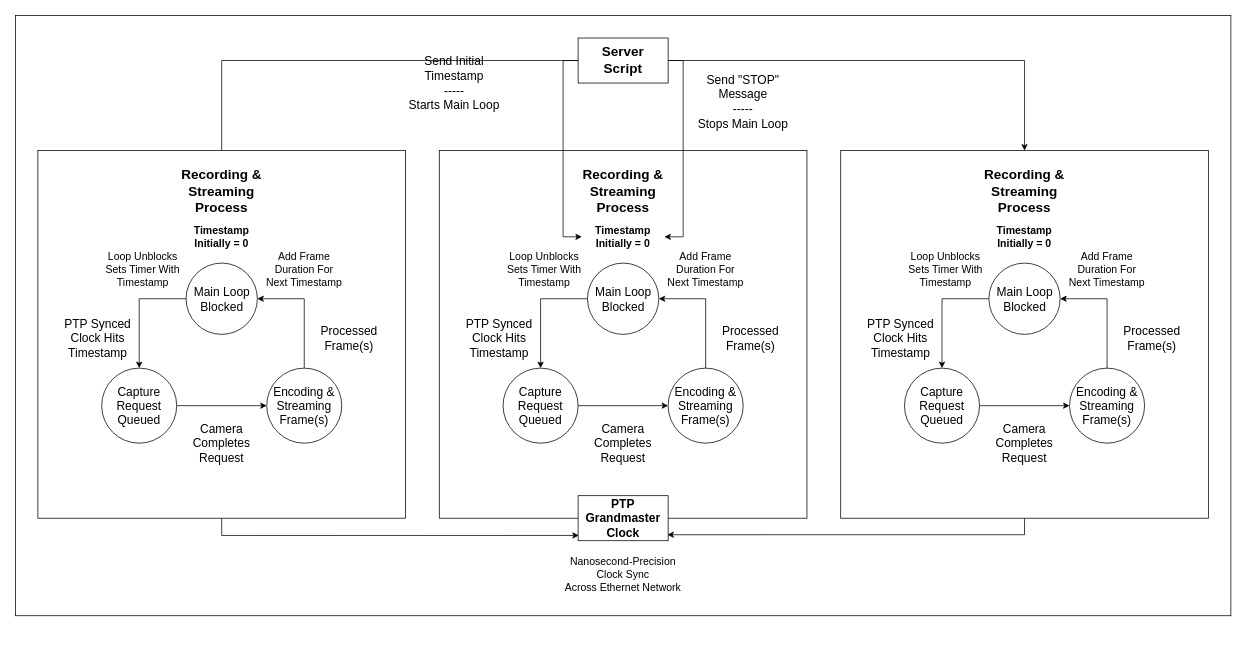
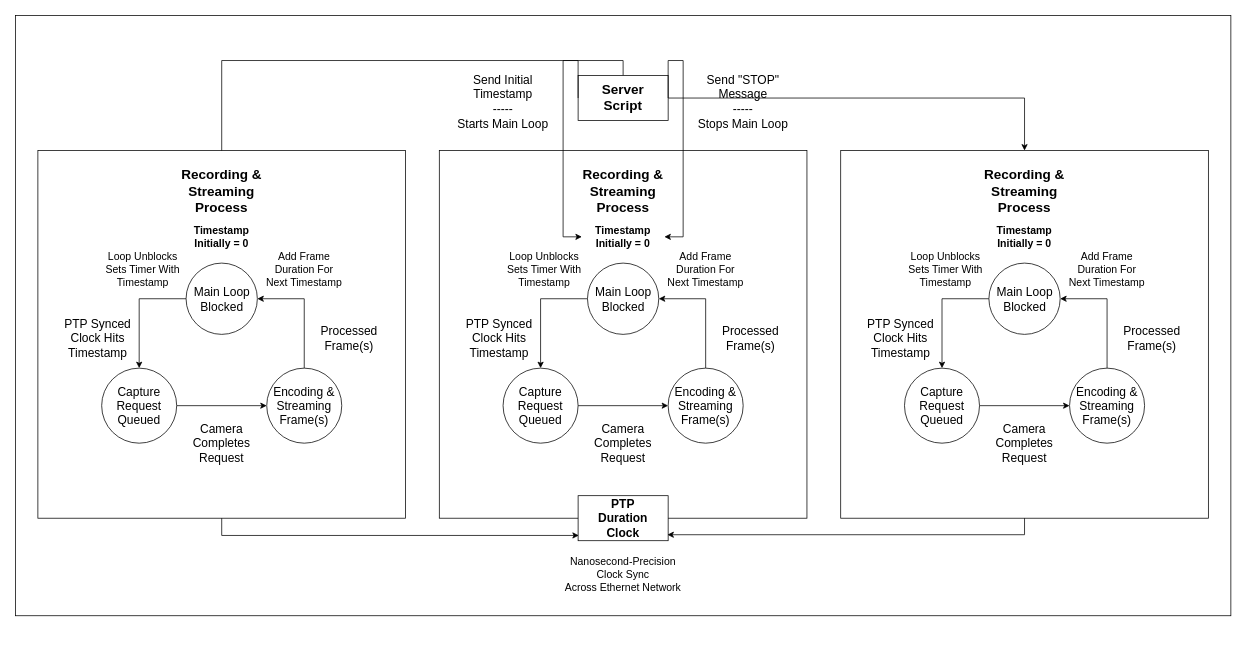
- <mxCell id="5" value="&lt;font style=&quot;font-size: 18px;&quot;&gt;&lt;b&gt;Server&lt;/b&gt;&lt;/font&gt;&lt;div&gt;&lt;font style=&quot;font-size: 18px;&quot;&gt;&lt;b&gt;Script&lt;/b&gt;&lt;/font&gt;&lt;/div&gt;" style="whiteSpace=wrap;html=1;" vertex="1" parent="1"><mxGeometry x="770" y="50" width="120" height="60" as="geometry" /></mxCell>
+ <mxCell id="5" value="&lt;font style=&quot;font-size: 18px;&quot;&gt;&lt;b&gt;Server&lt;/b&gt;&lt;/font&gt;&lt;div&gt;&lt;font style=&quot;font-size: 18px;&quot;&gt;&lt;b&gt;Script&lt;/b&gt;&lt;/font&gt;&lt;/div&gt;" style="whiteSpace=wrap;html=1;" vertex="1" parent="1"><mxGeometry x="770" y="100" width="120" height="60" as="geometry" /></mxCell>
- <mxCell id="20" value="&lt;font size=&quot;3&quot;&gt;Send Initial Timestamp&lt;/font&gt;&lt;div&gt;&lt;font size=&quot;3&quot;&gt;-----&lt;/font&gt;&lt;/div&gt;&lt;div&gt;&lt;font size=&quot;3&quot;&gt;Starts Main Loop&lt;/font&gt;&lt;/div&gt;" style="text;html=1;align=center;verticalAlign=middle;whiteSpace=wrap;rounded=0;" vertex="1" parent="1"><mxGeometry x="525" y="45" width="160" height="130" as="geometry" /></mxCell>
+ <mxCell id="20" value="&lt;font size=&quot;3&quot;&gt;Send Initial Timestamp&lt;/font&gt;&lt;div&gt;&lt;font size=&quot;3&quot;&gt;-----&lt;/font&gt;&lt;/div&gt;&lt;div&gt;&lt;font size=&quot;3&quot;&gt;Starts Main Loop&lt;/font&gt;&lt;/div&gt;" style="text;html=1;align=center;verticalAlign=middle;whiteSpace=wrap;rounded=0;" vertex="1" parent="1"><mxGeometry x="590" y="70" width="160" height="130" as="geometry" /></mxCell>
- <mxCell id="52" value="&lt;font size=&quot;3&quot;&gt;&lt;b&gt;PTP&lt;br&gt;Grandmaster&lt;/b&gt;&lt;/font&gt;&lt;div&gt;&lt;font size=&quot;3&quot;&gt;&lt;b&gt;Clock&lt;/b&gt;&lt;/font&gt;&lt;/div&gt;" style="rounded=0;whiteSpace=wrap;html=1;" vertex="1" parent="1"><mxGeometry x="770" y="660" width="120" height="60" as="geometry" /></mxCell>
+ <mxCell id="52" value="&lt;font size=&quot;3&quot;&gt;&lt;b&gt;PTP&lt;br&gt;Duration&lt;/b&gt;&lt;/font&gt;&lt;div&gt;&lt;font size=&quot;3&quot;&gt;&lt;b&gt;Clock&lt;/b&gt;&lt;/font&gt;&lt;/div&gt;" style="rounded=0;whiteSpace=wrap;html=1;" vertex="1" parent="1"><mxGeometry x="770" y="660" width="120" height="60" as="geometry" /></mxCell>
